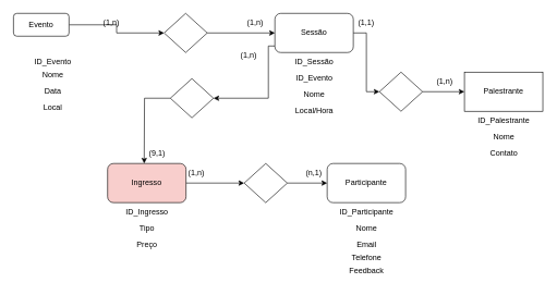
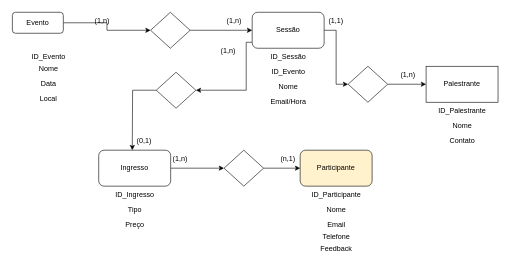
- <mxCell id="43" value="Local/Hora" style="text;html=1;align=center;verticalAlign=middle;resizable=0;points=[];autosize=1;strokeColor=none;fillColor=none;fontStyle=0" vertex="1" parent="1"><mxGeometry x="440" y="155" width="80" height="30" as="geometry" /></mxCell>
+ <mxCell id="43" value="Email/Hora" style="text;html=1;align=center;verticalAlign=middle;resizable=0;points=[];autosize=1;strokeColor=none;fillColor=none;fontStyle=0" vertex="1" parent="1"><mxGeometry x="440" y="155" width="80" height="30" as="geometry" /></mxCell>
- <mxCell id="18" value="(9,1)" style="text;strokeColor=none;align=center;fillColor=none;html=1;verticalAlign=middle;whiteSpace=wrap;rounded=0;" vertex="1" parent="1"><mxGeometry x="210" y="220" width="60" height="30" as="geometry" /></mxCell>
+ <mxCell id="18" value="(0,1)" style="text;strokeColor=none;align=center;fillColor=none;html=1;verticalAlign=middle;whiteSpace=wrap;rounded=0;" vertex="1" parent="1"><mxGeometry x="210" y="220" width="60" height="30" as="geometry" /></mxCell>
- <mxCell id="11" value="Ingresso" style="rounded=1;whiteSpace=wrap;html=1;fillColor=#f8cecc;" vertex="1" parent="1"><mxGeometry x="164" y="250" width="120" height="60" as="geometry" /></mxCell>
+ <mxCell id="11" value="Ingresso" style="rounded=1;whiteSpace=wrap;html=1;" vertex="1" parent="1"><mxGeometry x="164" y="250" width="120" height="60" as="geometry" /></mxCell>
- <mxCell id="22" value="Participante" style="rounded=1;whiteSpace=wrap;html=1;" vertex="1" parent="1"><mxGeometry x="500" y="250" width="120" height="60" as="geometry" /></mxCell>
+ <mxCell id="22" value="Participante" style="rounded=1;whiteSpace=wrap;html=1;fillColor=#fff2cc;" vertex="1" parent="1"><mxGeometry x="500" y="250" width="120" height="60" as="geometry" /></mxCell>
